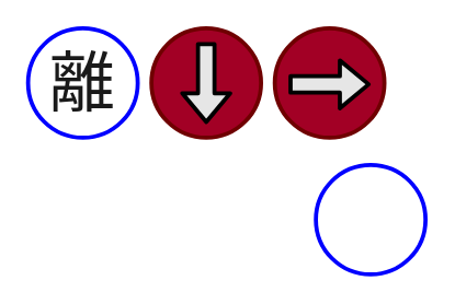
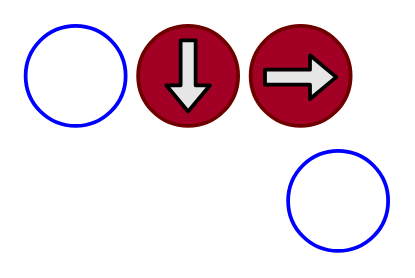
- <mxCell id="11" value="&lt;font face=&quot;Verdana&quot; style=&quot;font-size: 48px;&quot;&gt;離&lt;br style=&quot;font-size: 48px;&quot;&gt;&lt;/font&gt;" style="text;strokeColor=none;align=center;fillColor=none;html=1;verticalAlign=middle;whiteSpace=wrap;rounded=0;fontSize=48;labelBorderColor=none;fontColor=#1A1A1A;" vertex="1" parent="9"><mxGeometry y="15" width="80" height="50" as="geometry" /></mxCell>
